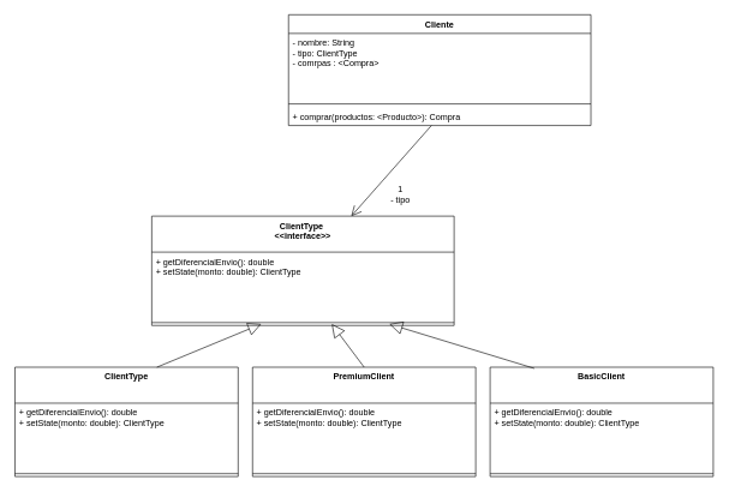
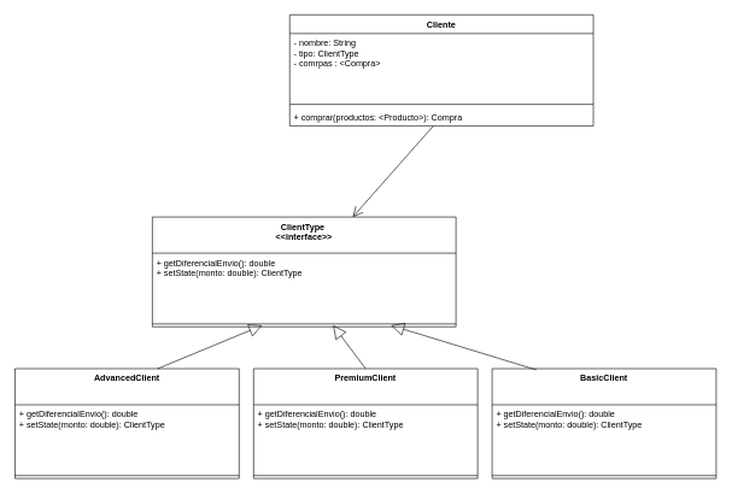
- <mxCell id="10" value="1&lt;br&gt;- tipo" style="text;html=1;align=center;verticalAlign=middle;resizable=0;points=[];autosize=1;strokeColor=none;fillColor=none;" vertex="1" parent="1"><mxGeometry x="530" y="250" width="50" height="40" as="geometry" /></mxCell>
- <mxCell id="11" value="ClientType" style="swimlane;fontStyle=1;align=center;verticalAlign=top;childLayout=stackLayout;horizontal=1;startSize=50;horizontalStack=0;resizeParent=1;resizeParentMax=0;resizeLast=0;collapsible=1;marginBottom=0;" vertex="1" parent="1"><mxGeometry x="20" y="510" width="310" height="152" as="geometry" /></mxCell>
+ <mxCell id="11" value="AdvancedClient" style="swimlane;fontStyle=1;align=center;verticalAlign=top;childLayout=stackLayout;horizontal=1;startSize=50;horizontalStack=0;resizeParent=1;resizeParentMax=0;resizeLast=0;collapsible=1;marginBottom=0;" vertex="1" parent="1"><mxGeometry x="20" y="510" width="310" height="152" as="geometry" /></mxCell>
